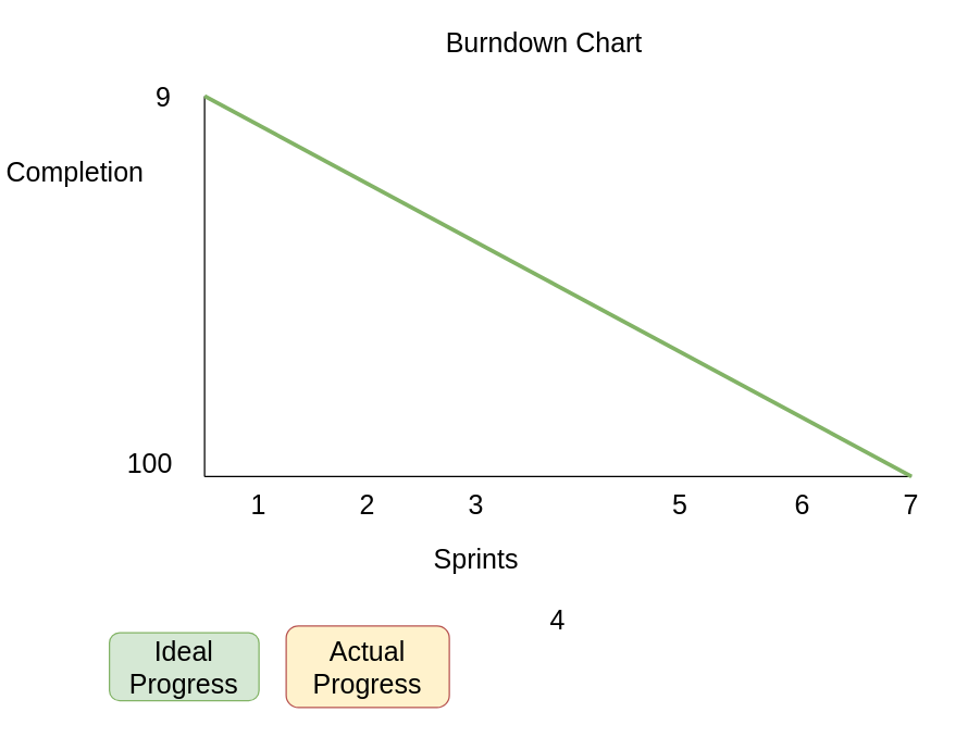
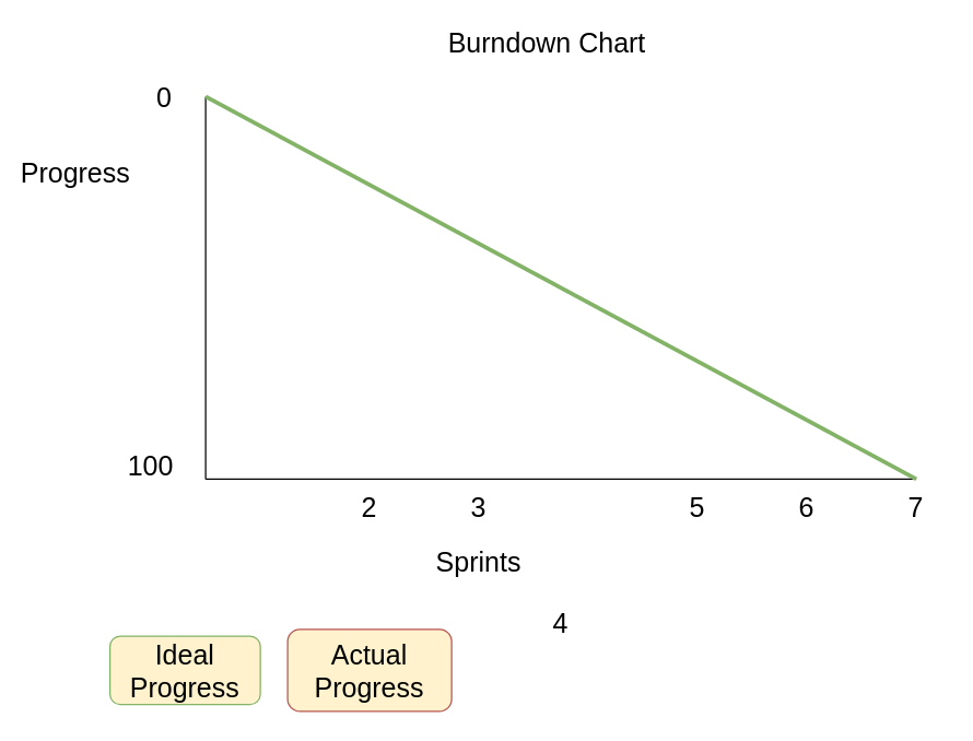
- <mxCell id="12" value="9" style="text;html=1;strokeColor=none;fillColor=none;align=center;verticalAlign=middle;whiteSpace=wrap;rounded=0;fontSize=20;" parent="1" vertex="1"><mxGeometry x="100" y="60" width="40" height="20" as="geometry" /></mxCell>
+ <mxCell id="12" value="0" style="text;html=1;strokeColor=none;fillColor=none;align=center;verticalAlign=middle;whiteSpace=wrap;rounded=0;fontSize=20;" parent="1" vertex="1"><mxGeometry x="100" y="60" width="40" height="20" as="geometry" /></mxCell>
- <mxCell id="11" value="Completion" style="text;html=1;strokeColor=none;fillColor=none;align=center;verticalAlign=middle;whiteSpace=wrap;rounded=0;fontSize=20;" parent="1" vertex="1"><mxGeometry x="20" y="110" width="70" height="30" as="geometry" /></mxCell>
+ <mxCell id="11" value="Progress" style="text;html=1;strokeColor=none;fillColor=none;align=center;verticalAlign=middle;whiteSpace=wrap;rounded=0;fontSize=20;" parent="1" vertex="1"><mxGeometry x="20" y="110" width="70" height="30" as="geometry" /></mxCell>
- <mxCell id="9" value="1" style="text;html=1;strokeColor=none;fillColor=none;align=center;verticalAlign=middle;whiteSpace=wrap;rounded=0;fontSize=20;" parent="1" vertex="1"><mxGeometry x="170" y="360" width="40" height="20" as="geometry" /></mxCell>
- <mxCell id="16" value="5" style="text;html=1;strokeColor=none;fillColor=none;align=center;verticalAlign=middle;whiteSpace=wrap;rounded=0;fontSize=20;" parent="1" vertex="1"><mxGeometry x="480" y="360" width="40" height="20" as="geometry" /></mxCell>
+ <mxCell id="16" value="5" style="text;html=1;strokeColor=none;fillColor=none;align=center;verticalAlign=middle;whiteSpace=wrap;rounded=0;fontSize=20;" parent="1" vertex="1"><mxGeometry x="490" y="360" width="40" height="20" as="geometry" /></mxCell>
- <mxCell id="6" value="Ideal Progress" style="rounded=1;whiteSpace=wrap;html=1;fontSize=20;fillColor=#d5e8d4;strokeColor=#82b366;" parent="1" vertex="1"><mxGeometry x="80" y="465" width="110" height="50" as="geometry" /></mxCell>
+ <mxCell id="6" value="Ideal Progress" style="rounded=1;whiteSpace=wrap;html=1;fontSize=20;fillColor=#fff2cc;strokeColor=#82b366;" parent="1" vertex="1"><mxGeometry x="80" y="465" width="110" height="50" as="geometry" /></mxCell>
